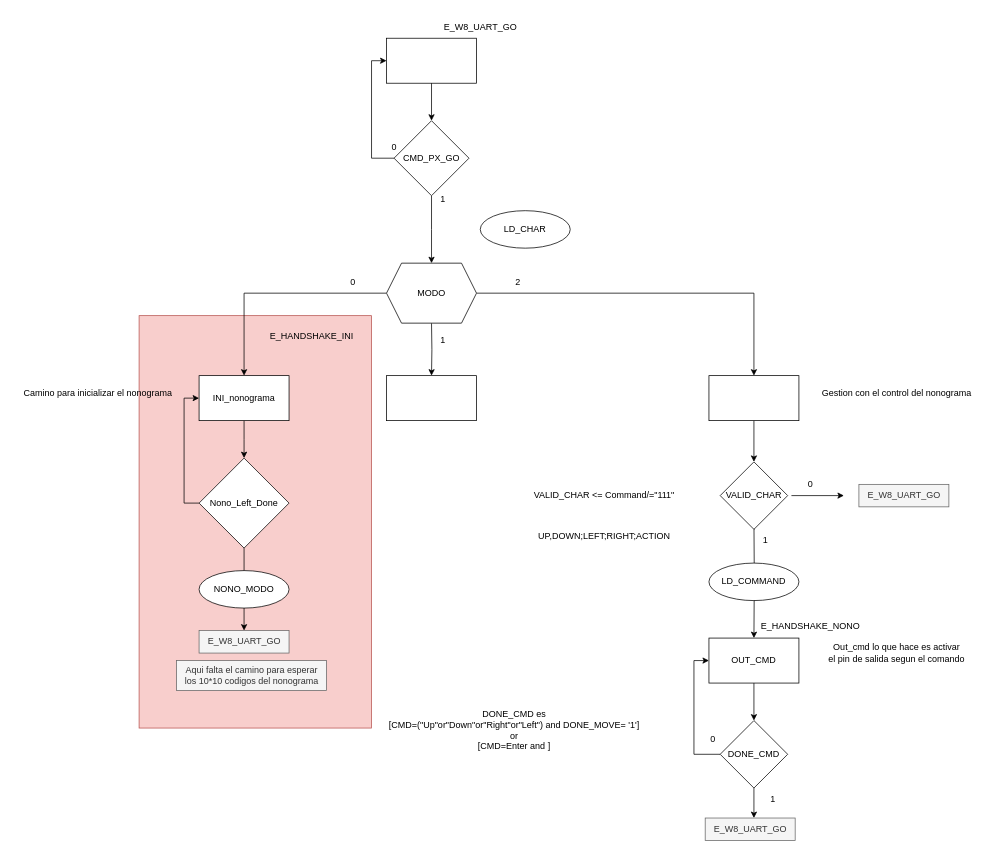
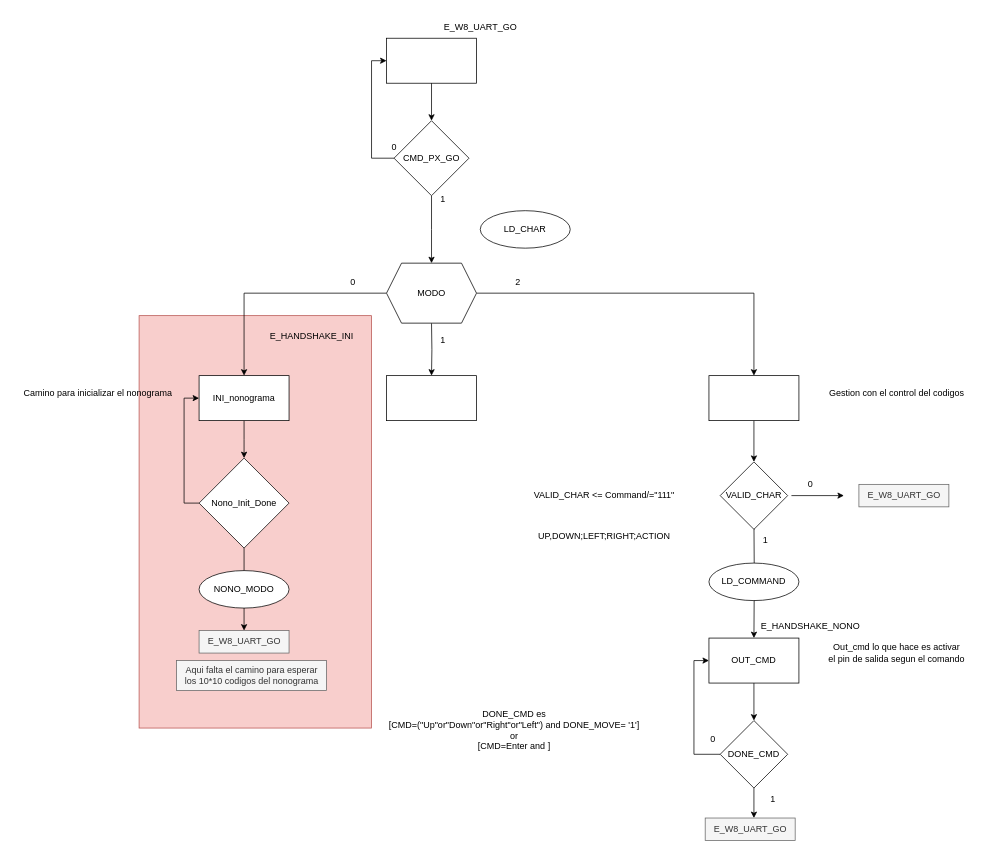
- <mxCell id="19" value="Gestion con el control del nonograma" style="text;html=1;align=center;verticalAlign=middle;resizable=0;points=[];autosize=1;strokeColor=none;fillColor=none;" parent="1" vertex="1"><mxGeometry x="1085" y="508" width="220" height="30" as="geometry" /></mxCell>
+ <mxCell id="19" value="Gestion con el control del codigos" style="text;html=1;align=center;verticalAlign=middle;resizable=0;points=[];autosize=1;strokeColor=none;fillColor=none;" parent="1" vertex="1"><mxGeometry x="1085" y="508" width="220" height="30" as="geometry" /></mxCell>
- <mxCell id="42" value="Nono_Left_Done" style="rhombus;whiteSpace=wrap;html=1;" parent="1" vertex="1"><mxGeometry x="265" y="610" width="120" height="120" as="geometry" /></mxCell>
+ <mxCell id="42" value="Nono_Init_Done" style="rhombus;whiteSpace=wrap;html=1;" parent="1" vertex="1"><mxGeometry x="265" y="610" width="120" height="120" as="geometry" /></mxCell>
